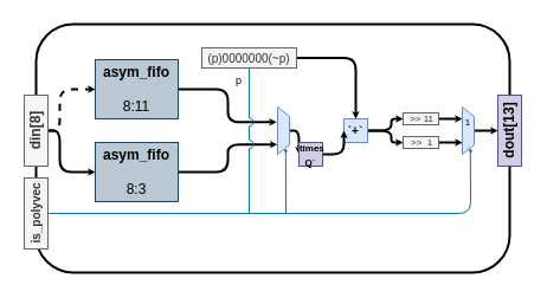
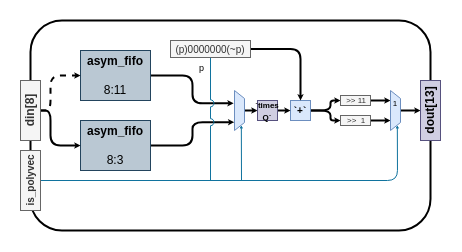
- <mxCell id="33" value="&lt;b&gt;&lt;font style=&quot;font-size: 8px&quot;&gt;`times Q`&lt;/font&gt;&lt;/b&gt;" style="rounded=0;whiteSpace=wrap;html=1;fontSize=10;fillColor=#d0cee2;strokeColor=#56517e;" parent="1" vertex="1"><mxGeometry x="252" y="120" width="20" height="20" as="geometry" /></mxCell>
+ <mxCell id="33" value="&lt;b&gt;&lt;font style=&quot;font-size: 8px&quot;&gt;`times Q`&lt;/font&gt;&lt;/b&gt;" style="rounded=0;whiteSpace=wrap;html=1;fontSize=10;fillColor=#d0cee2;strokeColor=#56517e;" parent="1" vertex="1"><mxGeometry x="257" y="100" width="20" height="20" as="geometry" /></mxCell>
